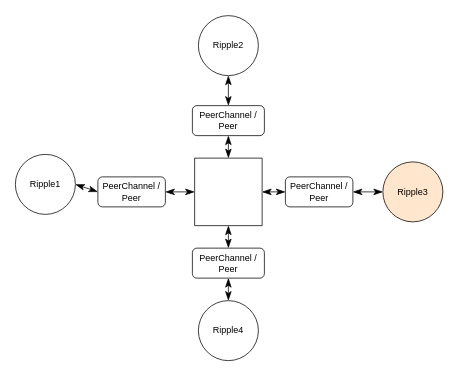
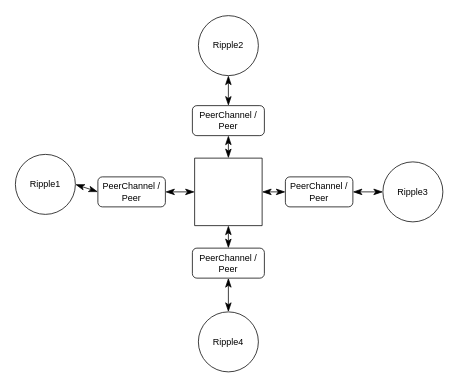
- <mxCell id="10" value="Ripple3" style="ellipse;whiteSpace=wrap;html=1;aspect=fixed;hachureGap=4;pointerEvents=0;fillColor=#ffe6cc;" parent="1" vertex="1"><mxGeometry x="510" y="215" width="80" height="80" as="geometry" /></mxCell>
+ <mxCell id="10" value="Ripple3" style="ellipse;whiteSpace=wrap;html=1;aspect=fixed;hachureGap=4;pointerEvents=0;" parent="1" vertex="1"><mxGeometry x="510" y="215" width="80" height="80" as="geometry" /></mxCell>
- <mxCell id="9" value="Ripple4" style="ellipse;whiteSpace=wrap;html=1;aspect=fixed;hachureGap=4;pointerEvents=0;" parent="1" vertex="1"><mxGeometry x="264" y="400" width="80" height="80" as="geometry" /></mxCell>
+ <mxCell id="9" value="Ripple4" style="ellipse;whiteSpace=wrap;html=1;aspect=fixed;hachureGap=4;pointerEvents=0;" parent="1" vertex="1"><mxGeometry x="264" y="415" width="80" height="80" as="geometry" /></mxCell>
